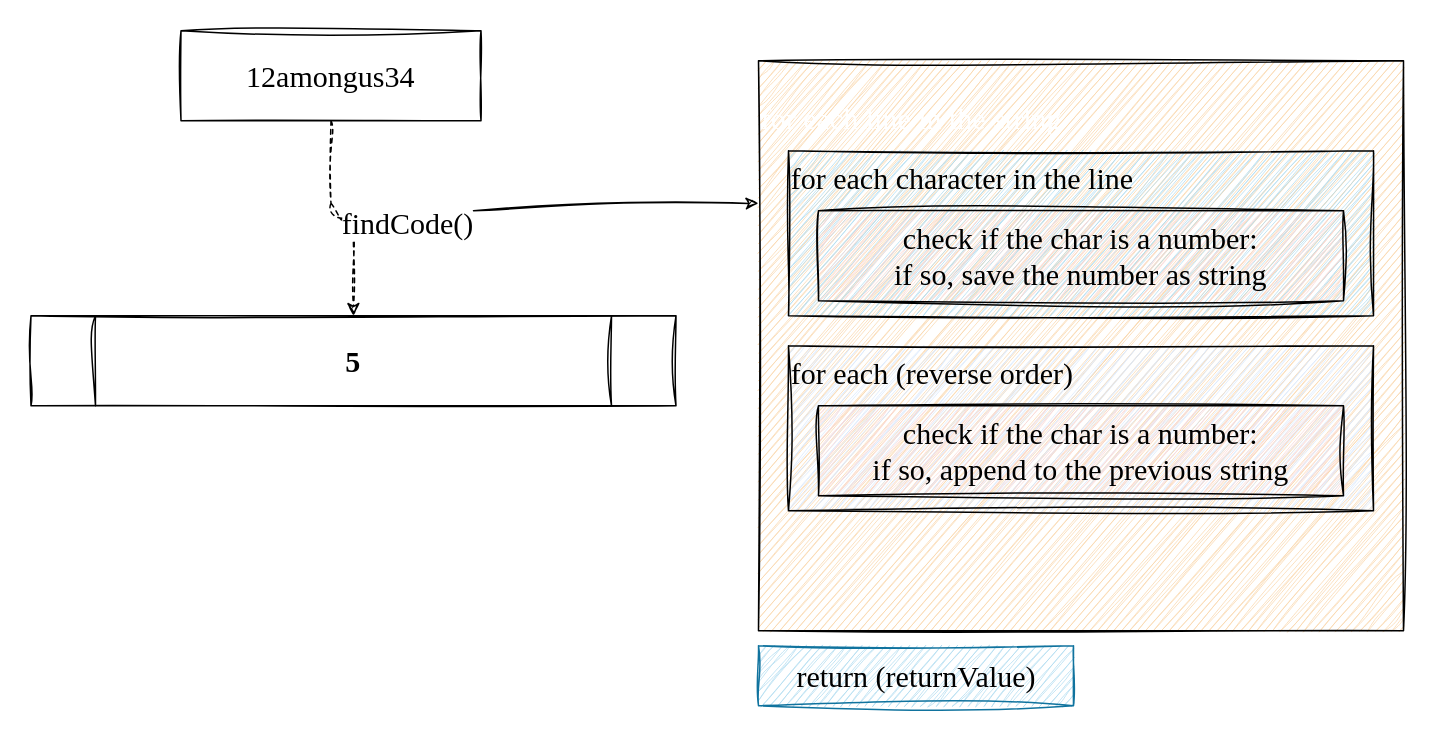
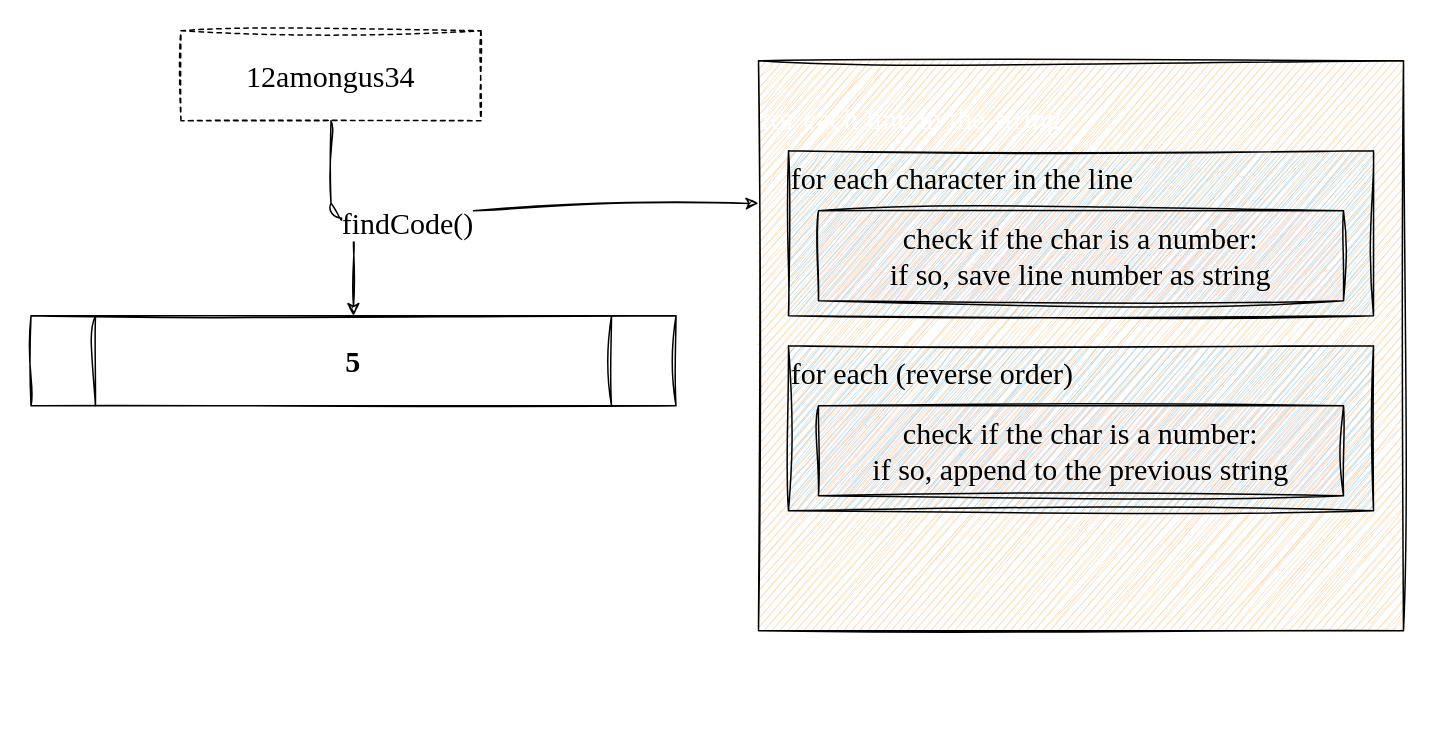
- <mxCell id="4" value="12amongus34" style="whiteSpace=wrap;html=1;hachureGap=4;fontFamily=Architects Daughter;fontSource=https%3A%2F%2Ffonts.googleapis.com%2Fcss%3Ffamily%3DArchitects%2BDaughter;fontSize=20;sketch=1;curveFitting=1;jiggle=2;" parent="1" vertex="1"><mxGeometry x="120" y="20" width="200" height="60" as="geometry" /></mxCell>
+ <mxCell id="4" value="12amongus34" style="whiteSpace=wrap;html=1;hachureGap=4;fontFamily=Architects Daughter;fontSource=https%3A%2F%2Ffonts.googleapis.com%2Fcss%3Ffamily%3DArchitects%2BDaughter;fontSize=20;sketch=1;curveFitting=1;jiggle=2;dashed=1;" parent="1" vertex="1"><mxGeometry x="120" y="20" width="200" height="60" as="geometry" /></mxCell>
- <mxCell id="2" value="" style="edgeStyle=orthogonalEdgeStyle;hachureGap=4;orthogonalLoop=1;jettySize=auto;html=1;fontFamily=Architects Daughter;fontSource=https%3A%2F%2Ffonts.googleapis.com%2Fcss%3Ffamily%3DArchitects%2BDaughter;fontSize=16;sketch=1;curveFitting=1;jiggle=2;dashed=1;" parent="1" source="4" target="5" edge="1"><mxGeometry relative="1" as="geometry" /></mxCell>
+ <mxCell id="2" value="" style="edgeStyle=orthogonalEdgeStyle;hachureGap=4;orthogonalLoop=1;jettySize=auto;html=1;fontFamily=Architects Daughter;fontSource=https%3A%2F%2Ffonts.googleapis.com%2Fcss%3Ffamily%3DArchitects%2BDaughter;fontSize=16;sketch=1;curveFitting=1;jiggle=2;" parent="1" source="4" target="5" edge="1"><mxGeometry relative="1" as="geometry" /></mxCell>
- <mxCell id="9" value="check if the char is a number:&lt;br&gt;if so, save the number as string" style="text;html=1;strokeColor=default;fillColor=#fad9d5;align=center;verticalAlign=middle;whiteSpace=wrap;rounded=0;fontSize=20;fontFamily=Architects Daughter;labelBackgroundColor=none;sketch=1;curveFitting=1;jiggle=2;" parent="1" vertex="1"><mxGeometry x="545" y="140" width="350" height="60" as="geometry" /></mxCell>
+ <mxCell id="9" value="check if the char is a number:&lt;br&gt;if so, save line number as string" style="text;html=1;strokeColor=default;fillColor=#fad9d5;align=center;verticalAlign=middle;whiteSpace=wrap;rounded=0;fontSize=20;fontFamily=Architects Daughter;labelBackgroundColor=none;sketch=1;curveFitting=1;jiggle=2;" parent="1" vertex="1"><mxGeometry x="545" y="140" width="350" height="60" as="geometry" /></mxCell>
- <mxCell id="10" value="for each (reverse order)" style="whiteSpace=wrap;html=1;hachureGap=4;fontFamily=Architects Daughter;fontSource=https%3A%2F%2Ffonts.googleapis.com%2Fcss%3Ffamily%3DArchitects%2BDaughter;fontSize=20;fillColor=#dae8fc;strokeColor=default;align=left;verticalAlign=top;sketch=1;curveFitting=1;jiggle=2;" parent="1" vertex="1"><mxGeometry x="525" y="230" width="390" height="110" as="geometry" /></mxCell>
+ <mxCell id="10" value="for each (reverse order)" style="whiteSpace=wrap;html=1;hachureGap=4;fontFamily=Architects Daughter;fontSource=https%3A%2F%2Ffonts.googleapis.com%2Fcss%3Ffamily%3DArchitects%2BDaughter;fontSize=20;fillColor=#b1ddf0;strokeColor=default;align=left;verticalAlign=top;sketch=1;curveFitting=1;jiggle=2;" parent="1" vertex="1"><mxGeometry x="525" y="230" width="390" height="110" as="geometry" /></mxCell>
- <mxCell id="12" value="return (returnValue)" style="text;html=1;align=center;verticalAlign=middle;resizable=0;points=[];autosize=1;strokeColor=#10739e;fillColor=#b1ddf0;fontSize=20;fontFamily=Architects Daughter;sketch=1;curveFitting=1;jiggle=2;" parent="1" vertex="1"><mxGeometry x="505" y="430" width="210" height="40" as="geometry" /></mxCell>
